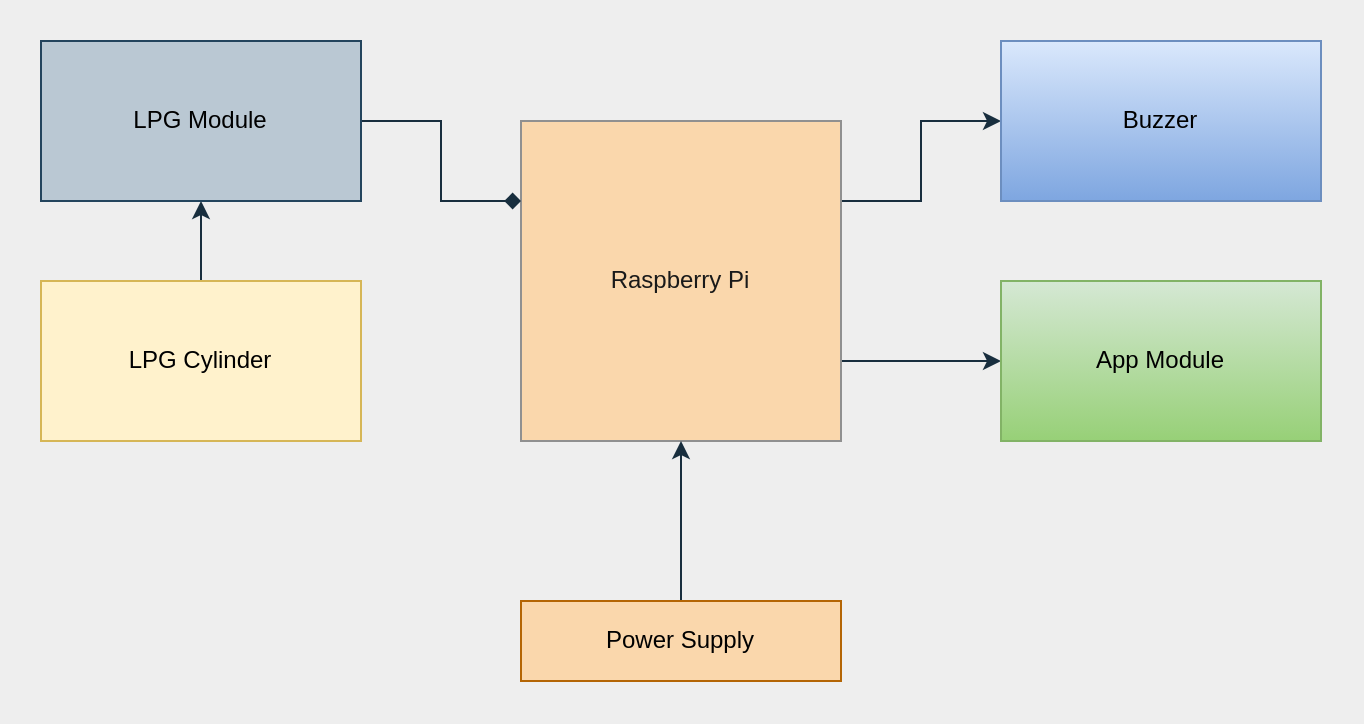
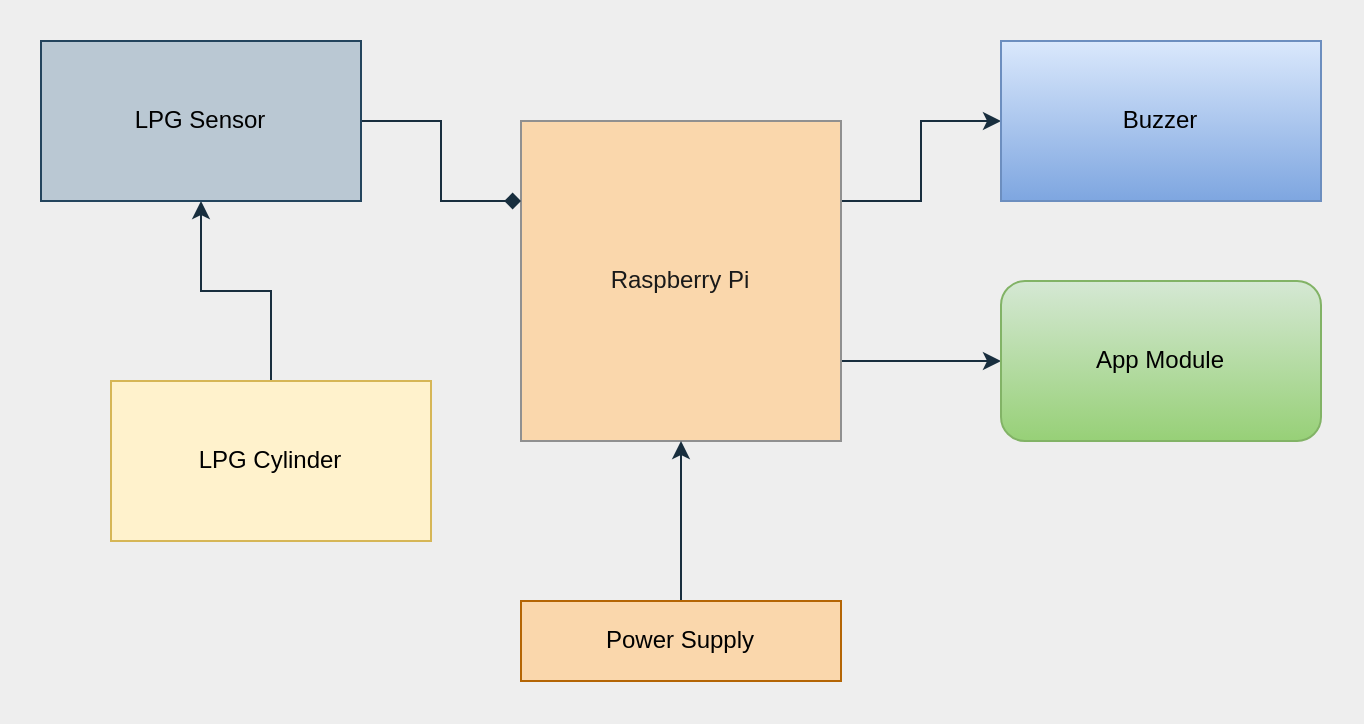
- <mxCell id="8" value="LPG Module" style="rounded=0;whiteSpace=wrap;html=1;fillColor=#bac8d3;strokeColor=#23445d;" vertex="1" parent="1"><mxGeometry x="20" y="20" width="160" height="80" as="geometry" /></mxCell>
+ <mxCell id="8" value="LPG Sensor" style="rounded=0;whiteSpace=wrap;html=1;fillColor=#bac8d3;strokeColor=#23445d;" vertex="1" parent="1"><mxGeometry x="20" y="20" width="160" height="80" as="geometry" /></mxCell>
- <mxCell id="6" value="LPG Cylinder" style="rounded=0;whiteSpace=wrap;html=1;fillColor=#fff2cc;strokeColor=#d6b656;" vertex="1" parent="1"><mxGeometry x="20" y="140" width="160" height="80" as="geometry" /></mxCell>
+ <mxCell id="6" value="LPG Cylinder" style="rounded=0;whiteSpace=wrap;html=1;fillColor=#fff2cc;strokeColor=#d6b656;" vertex="1" parent="1"><mxGeometry x="55" y="190" width="160" height="80" as="geometry" /></mxCell>
- <mxCell id="10" value="App Module" style="rounded=0;whiteSpace=wrap;html=1;fillColor=#d5e8d4;strokeColor=#82b366;gradientColor=#97d077;" vertex="1" parent="1"><mxGeometry x="500" y="140" width="160" height="80" as="geometry" /></mxCell>
+ <mxCell id="10" value="App Module" style="whiteSpace=wrap;html=1;fillColor=#d5e8d4;strokeColor=#82b366;gradientColor=#97d077;rounded=1;" vertex="1" parent="1"><mxGeometry x="500" y="140" width="160" height="80" as="geometry" /></mxCell>
